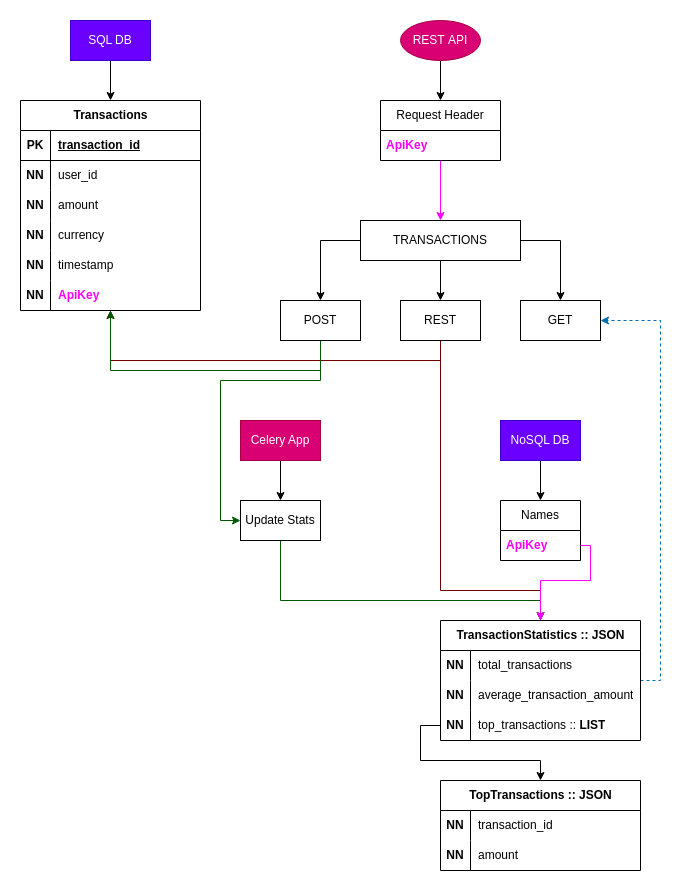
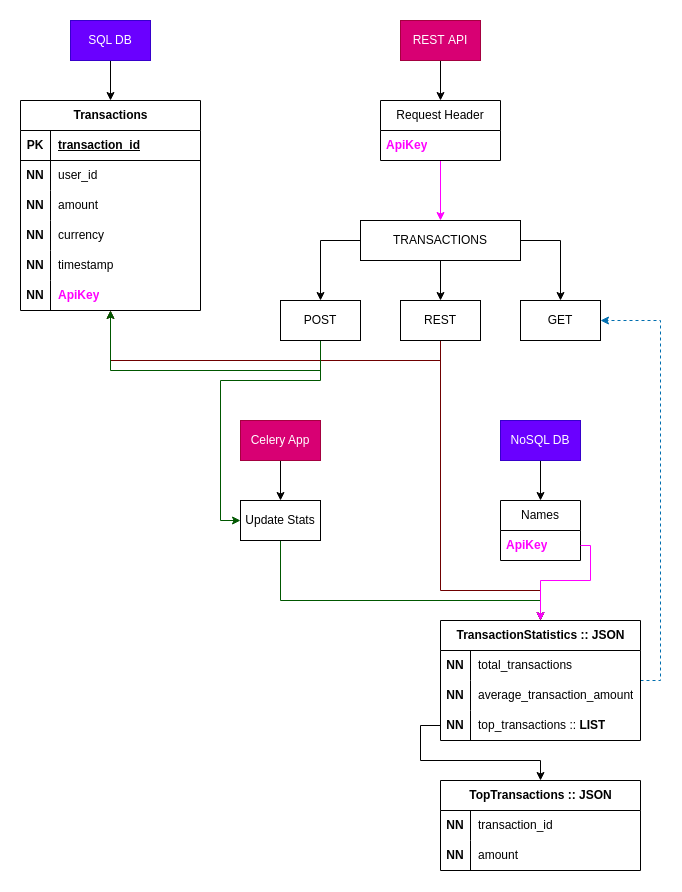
- <mxCell id="36" value="REST&amp;nbsp;&lt;span style=&quot;background-color: initial;&quot;&gt;API&lt;/span&gt;" style="ellipse;whiteSpace=wrap;html=1;fillColor=#d80073;strokeColor=#A50040;fontColor=#ffffff;" parent="1" vertex="1"><mxGeometry x="400" y="20" width="80" height="40" as="geometry" /></mxCell>
+ <mxCell id="36" value="REST&amp;nbsp;&lt;span style=&quot;background-color: initial;&quot;&gt;API&lt;/span&gt;" style="rounded=0;whiteSpace=wrap;html=1;fillColor=#d80073;strokeColor=#A50040;fontColor=#ffffff;" parent="1" vertex="1"><mxGeometry x="400" y="20" width="80" height="40" as="geometry" /></mxCell>
